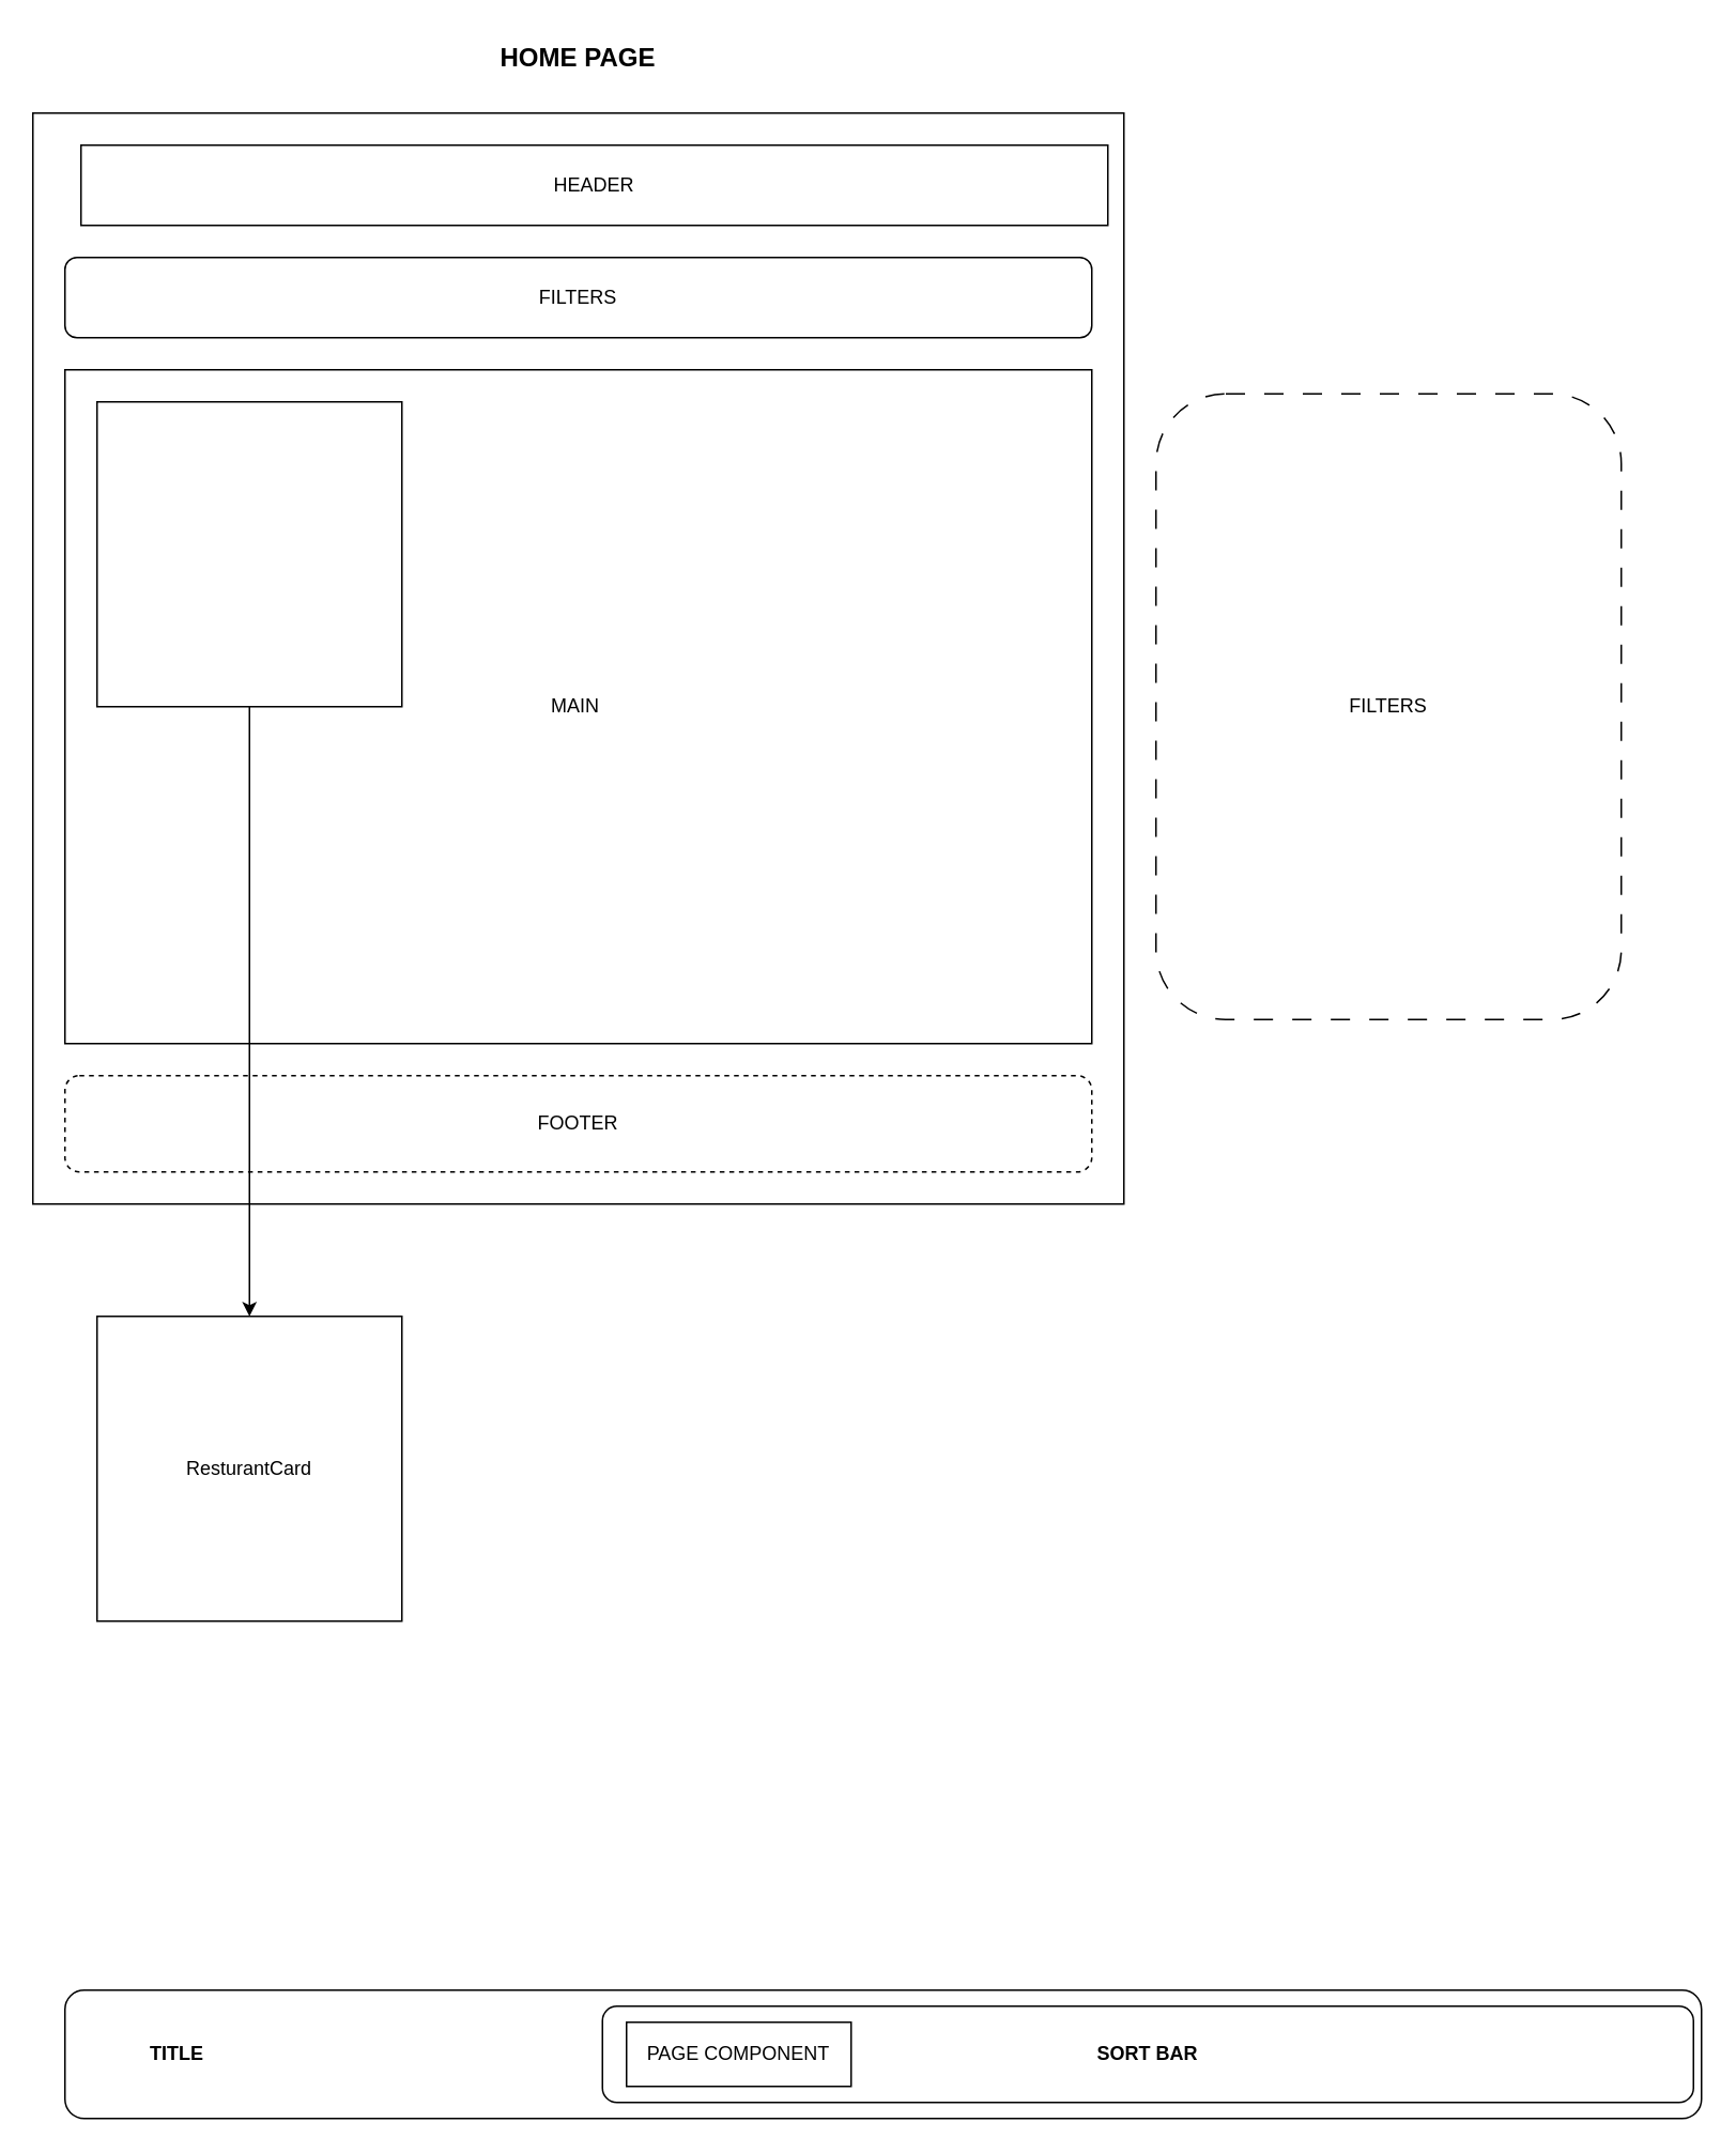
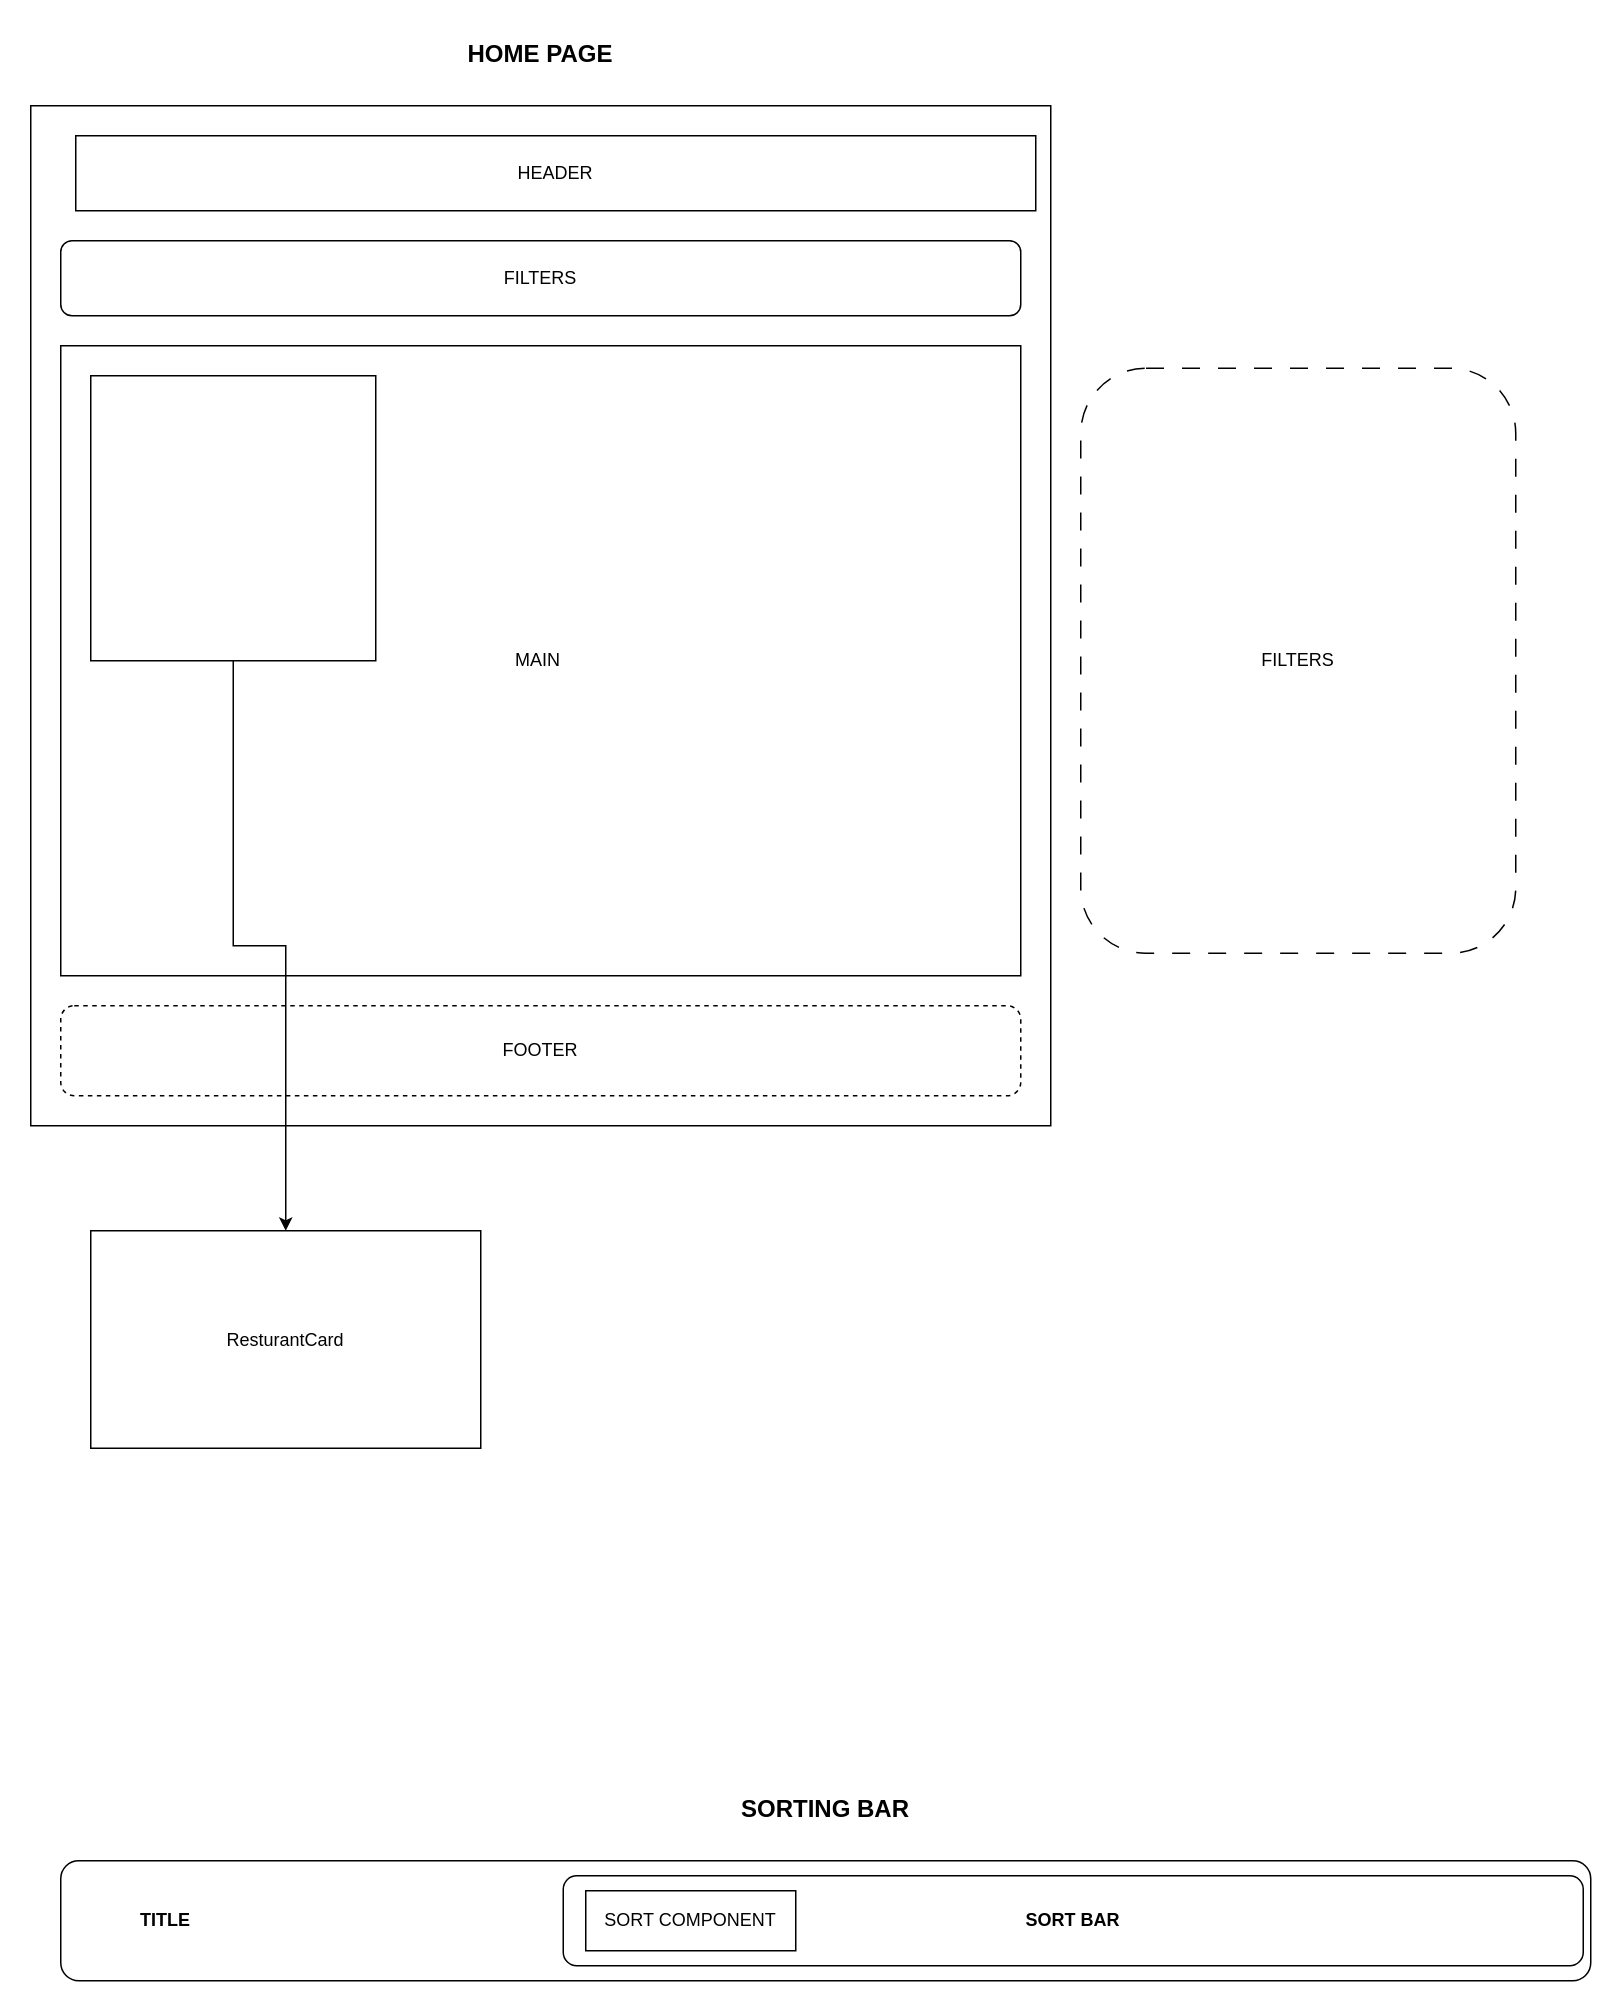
- <mxCell id="10" value="ResturantCard" style="rounded=0;whiteSpace=wrap;html=1;" vertex="1" parent="1"><mxGeometry x="60" y="820" width="190" height="190" as="geometry" /></mxCell>
+ <mxCell id="10" value="ResturantCard" style="rounded=0;whiteSpace=wrap;html=1;" vertex="1" parent="1"><mxGeometry x="60" y="820" width="260" height="145" as="geometry" /></mxCell>
+ <mxCell id="16" value="&lt;b&gt;&lt;font style=&quot;font-size: 16px;&quot;&gt;SORTING BAR&lt;/font&gt;&lt;/b&gt;" style="text;html=1;strokeColor=none;fillColor=none;align=center;verticalAlign=middle;whiteSpace=wrap;rounded=0;" vertex="1" parent="1"><mxGeometry x="490" y="1190" width="120" height="30" as="geometry" /></mxCell>
- <mxCell id="15" value="PAGE COMPONENT" style="rounded=0;whiteSpace=wrap;html=1;" vertex="1" parent="1"><mxGeometry x="390" y="1260" width="140" height="40" as="geometry" /></mxCell>
+ <mxCell id="15" value="SORT COMPONENT" style="rounded=0;whiteSpace=wrap;html=1;" vertex="1" parent="1"><mxGeometry x="390" y="1260" width="140" height="40" as="geometry" /></mxCell>
